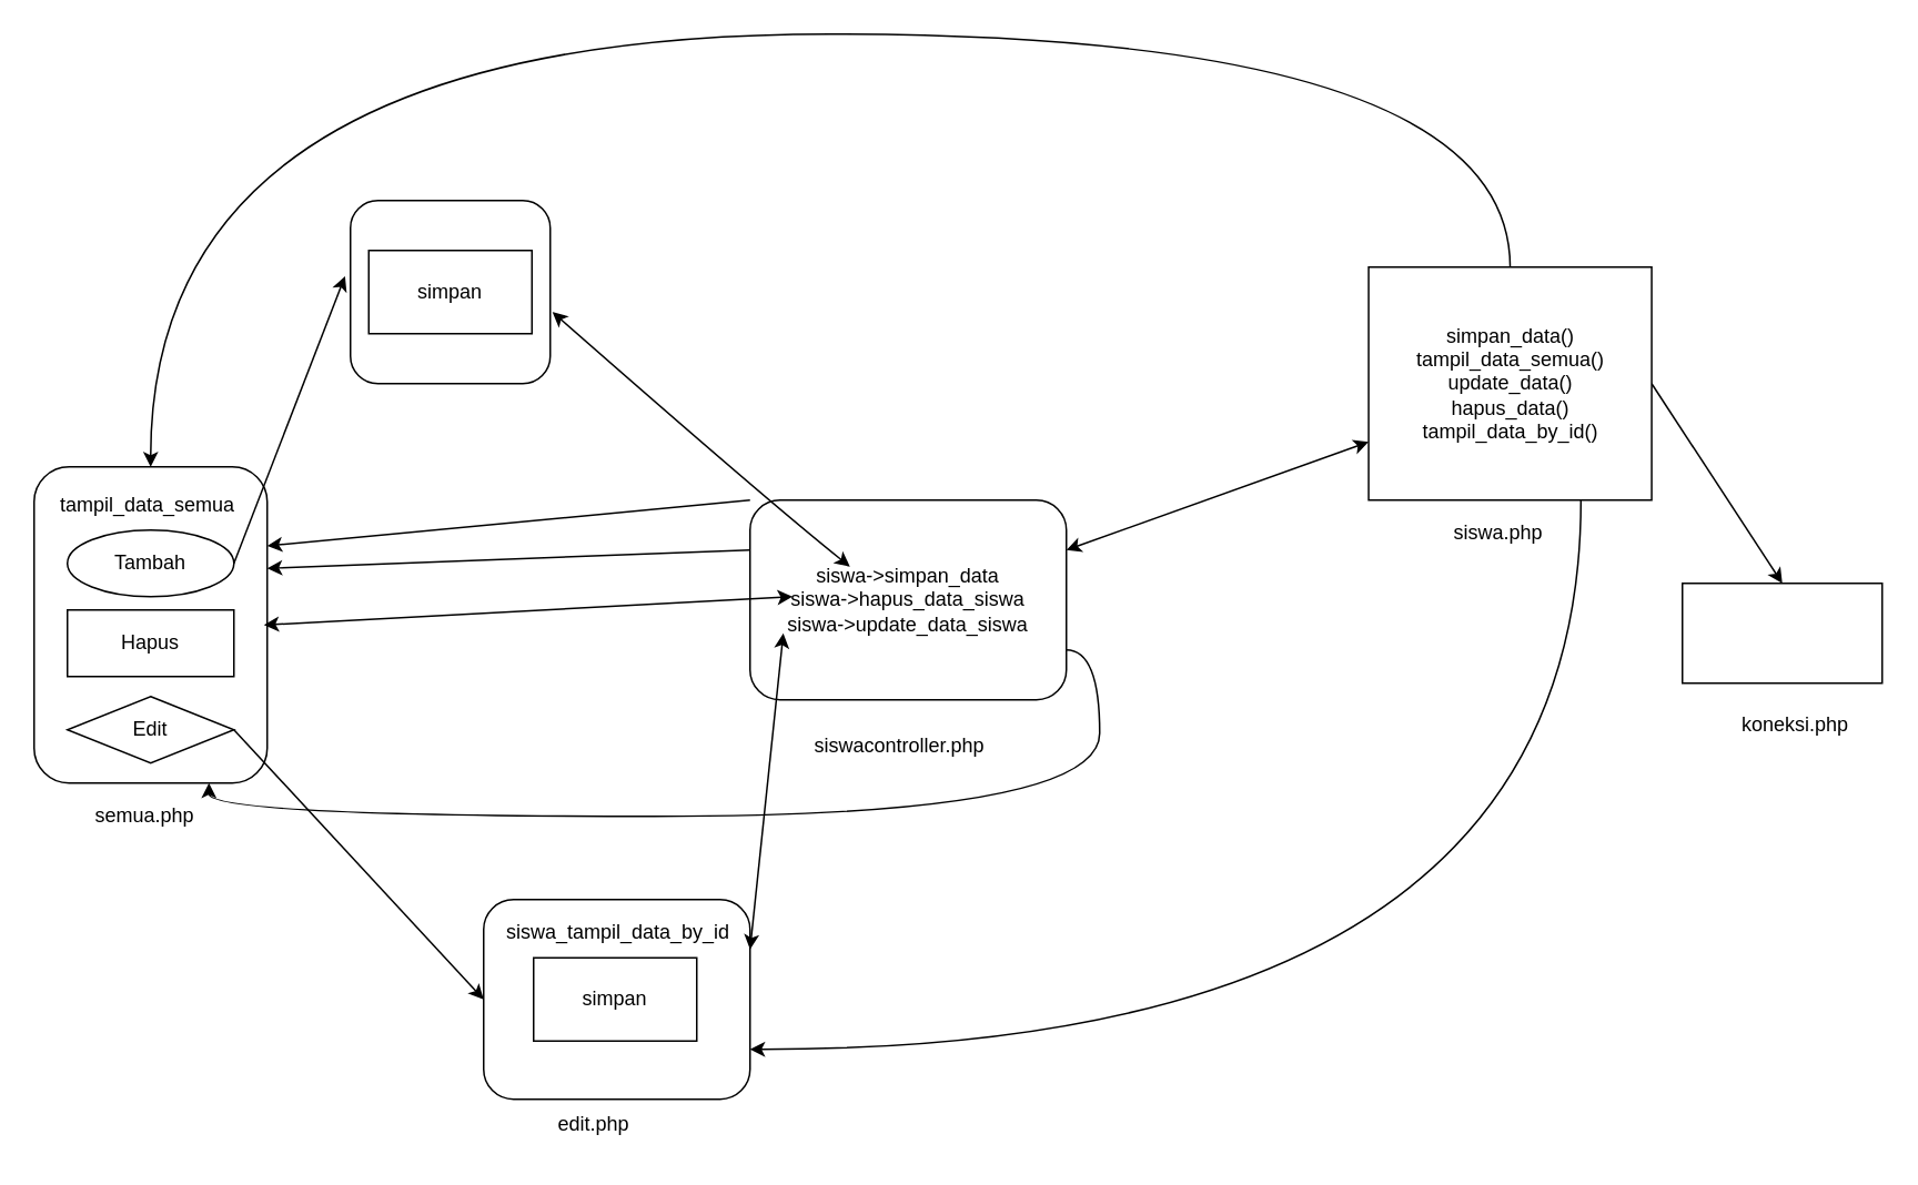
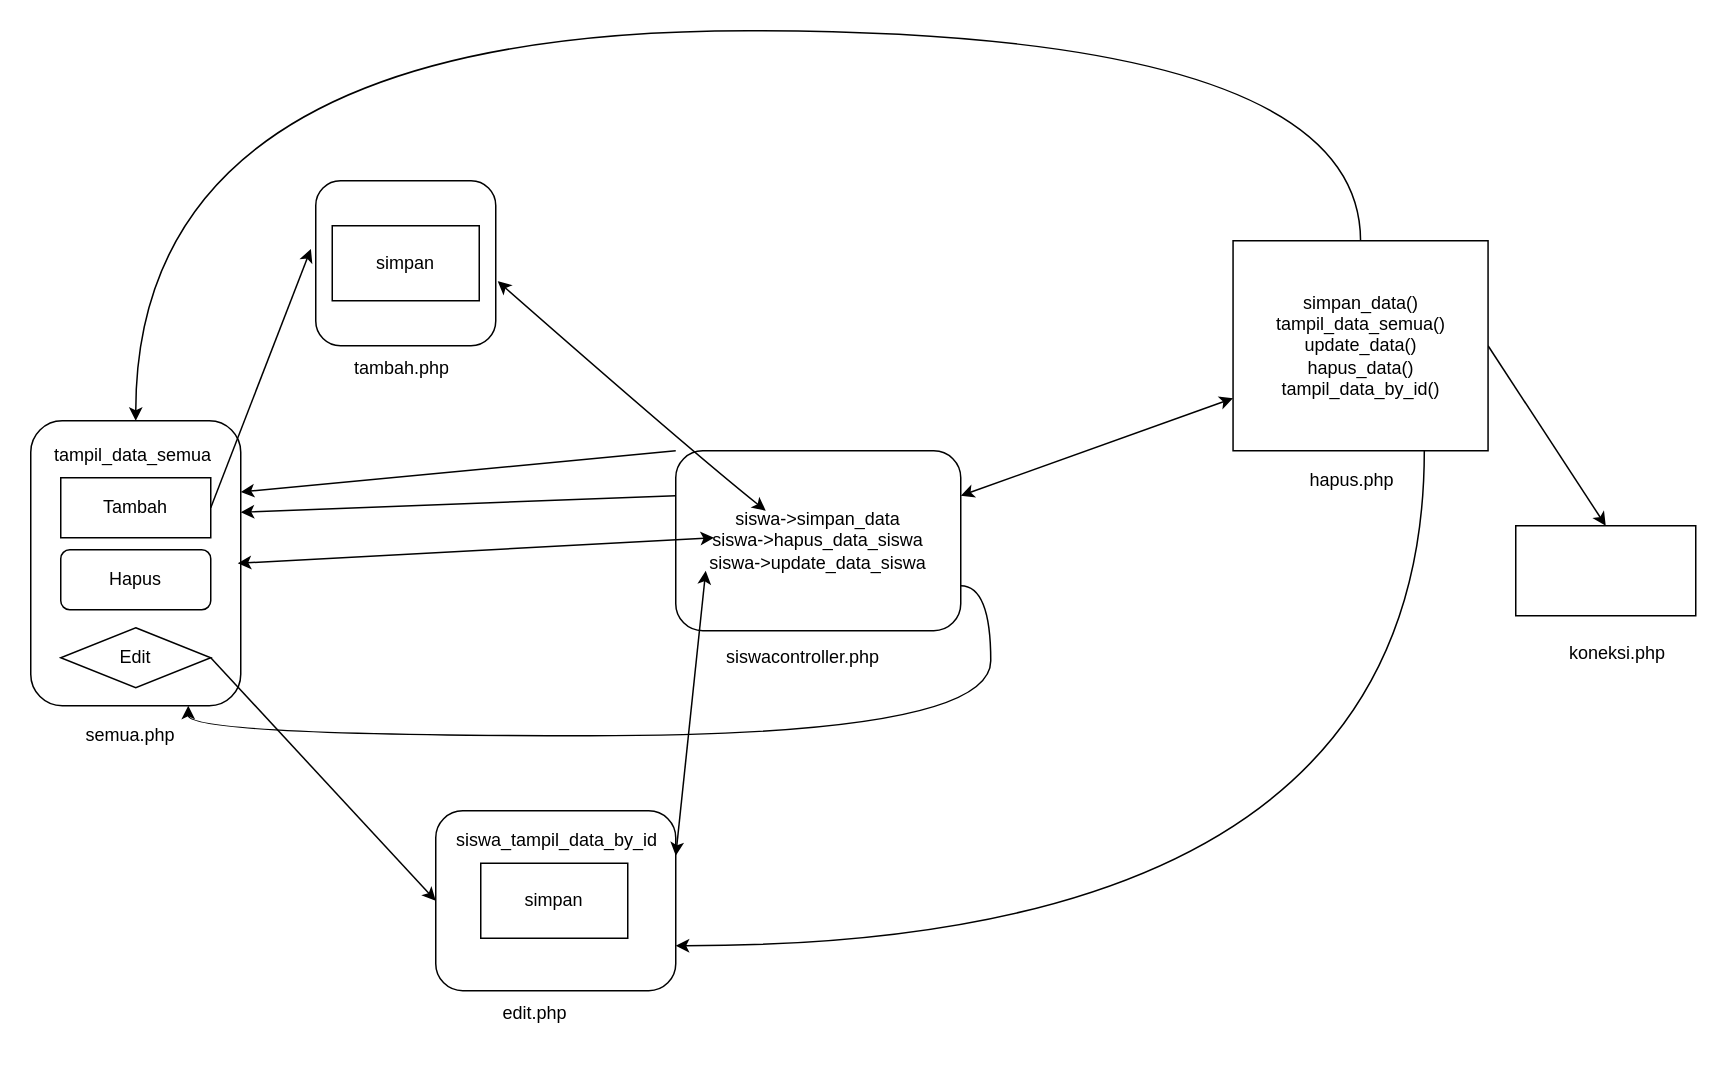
+ <mxCell id="9" value="tambah.php" style="text;strokeColor=none;fillColor=none;align=left;verticalAlign=middle;spacingLeft=4;spacingRight=4;overflow=hidden;points=[[0,0.5],[1,0.5]];portConstraint=eastwest;rotatable=0;whiteSpace=wrap;html=1;" vertex="1" parent="1"><mxGeometry x="230" y="230" width="80" height="30" as="geometry" /></mxCell>
- <mxCell id="20" value="siswa.php" style="text;strokeColor=none;fillColor=none;align=left;verticalAlign=middle;spacingLeft=4;spacingRight=4;overflow=hidden;points=[[0,0.5],[1,0.5]];portConstraint=eastwest;rotatable=0;whiteSpace=wrap;html=1;" vertex="1" parent="1"><mxGeometry x="866.54" y="305" width="80" height="30" as="geometry" /></mxCell>
+ <mxCell id="20" value="hapus.php" style="text;strokeColor=none;fillColor=none;align=left;verticalAlign=middle;spacingLeft=4;spacingRight=4;overflow=hidden;points=[[0,0.5],[1,0.5]];portConstraint=eastwest;rotatable=0;whiteSpace=wrap;html=1;" vertex="1" parent="1"><mxGeometry x="866.54" y="305" width="80" height="30" as="geometry" /></mxCell>
- <mxCell id="3" value="Tambah" style="ellipse;whiteSpace=wrap;html=1;" vertex="1" parent="1"><mxGeometry x="40" y="318" width="100" height="40" as="geometry" /></mxCell>
+ <mxCell id="3" value="Tambah" style="rounded=0;whiteSpace=wrap;html=1;" vertex="1" parent="1"><mxGeometry x="40" y="318" width="100" height="40" as="geometry" /></mxCell>
- <mxCell id="4" value="Hapus" style="rounded=0;whiteSpace=wrap;html=1;" vertex="1" parent="1"><mxGeometry x="40" y="366" width="100" height="40" as="geometry" /></mxCell>
+ <mxCell id="4" value="Hapus" style="whiteSpace=wrap;html=1;rounded=1;" vertex="1" parent="1"><mxGeometry x="40" y="366" width="100" height="40" as="geometry" /></mxCell>
- <mxCell id="15" value="siswacontroller.php" style="text;strokeColor=none;fillColor=none;align=left;verticalAlign=middle;spacingLeft=4;spacingRight=4;overflow=hidden;points=[[0,0.5],[1,0.5]];portConstraint=eastwest;rotatable=0;whiteSpace=wrap;html=1;" vertex="1" parent="1"><mxGeometry x="482.5" y="433" width="135" height="30" as="geometry" /></mxCell>
+ <mxCell id="15" value="siswacontroller.php" style="text;strokeColor=none;fillColor=none;align=left;verticalAlign=middle;spacingLeft=4;spacingRight=4;overflow=hidden;points=[[0,0.5],[1,0.5]];portConstraint=eastwest;rotatable=0;whiteSpace=wrap;html=1;" vertex="1" parent="1"><mxGeometry x="477.5" y="423" width="135" height="30" as="geometry" /></mxCell>
